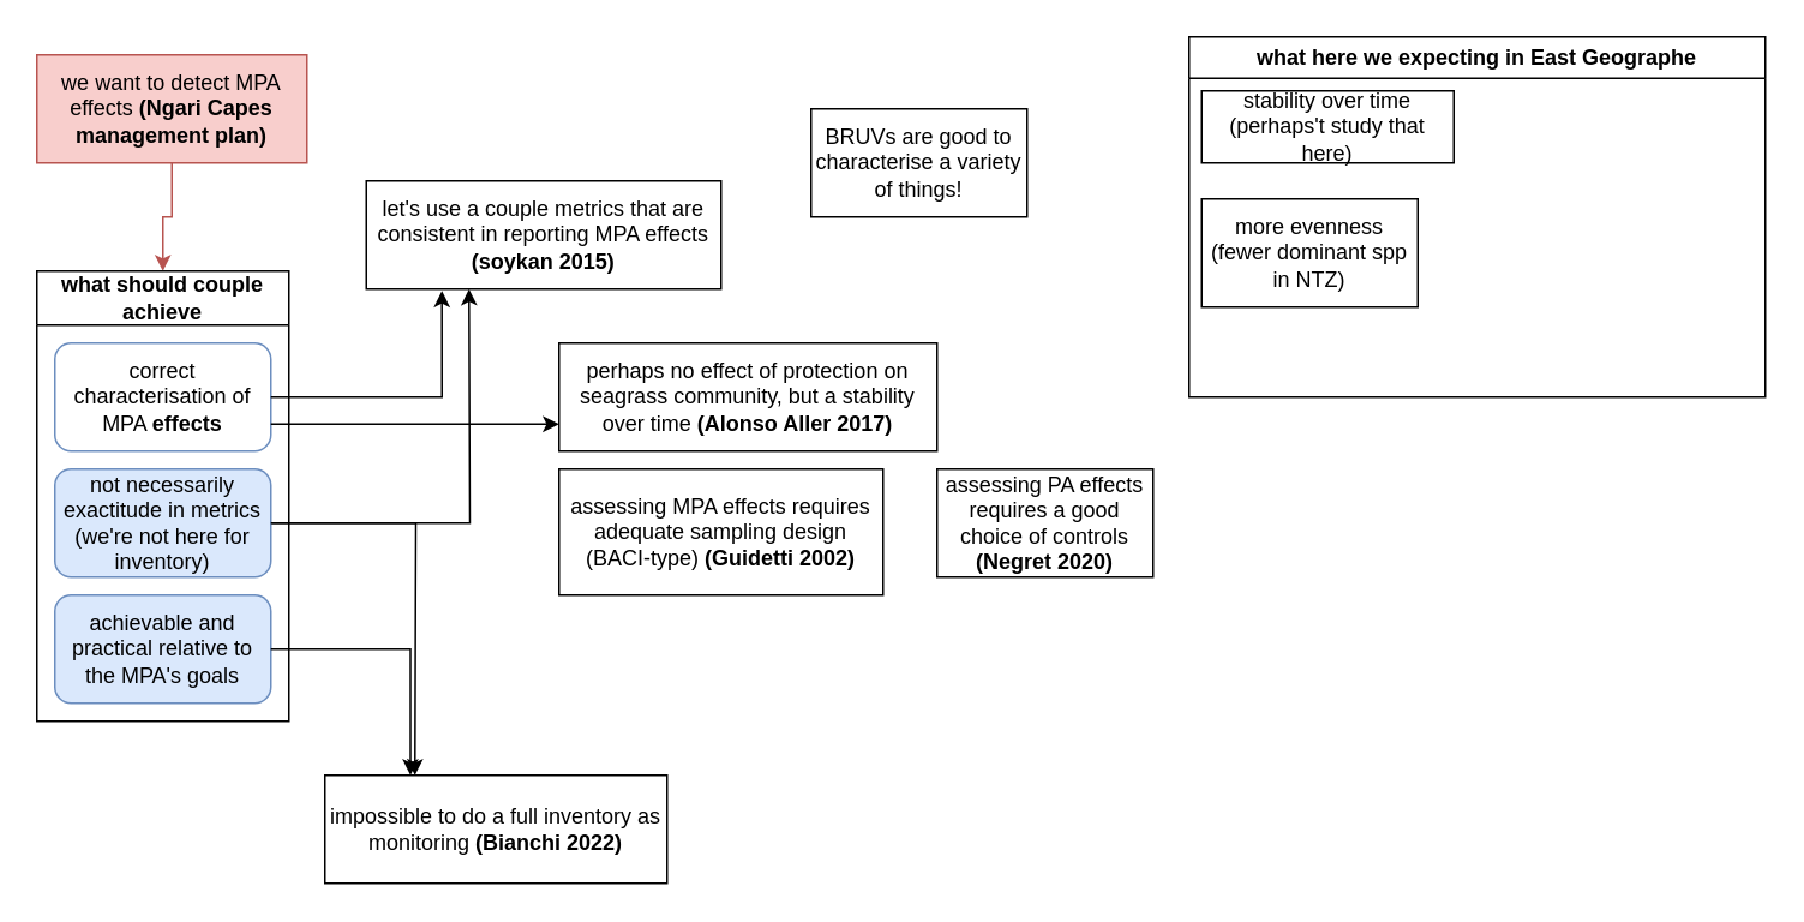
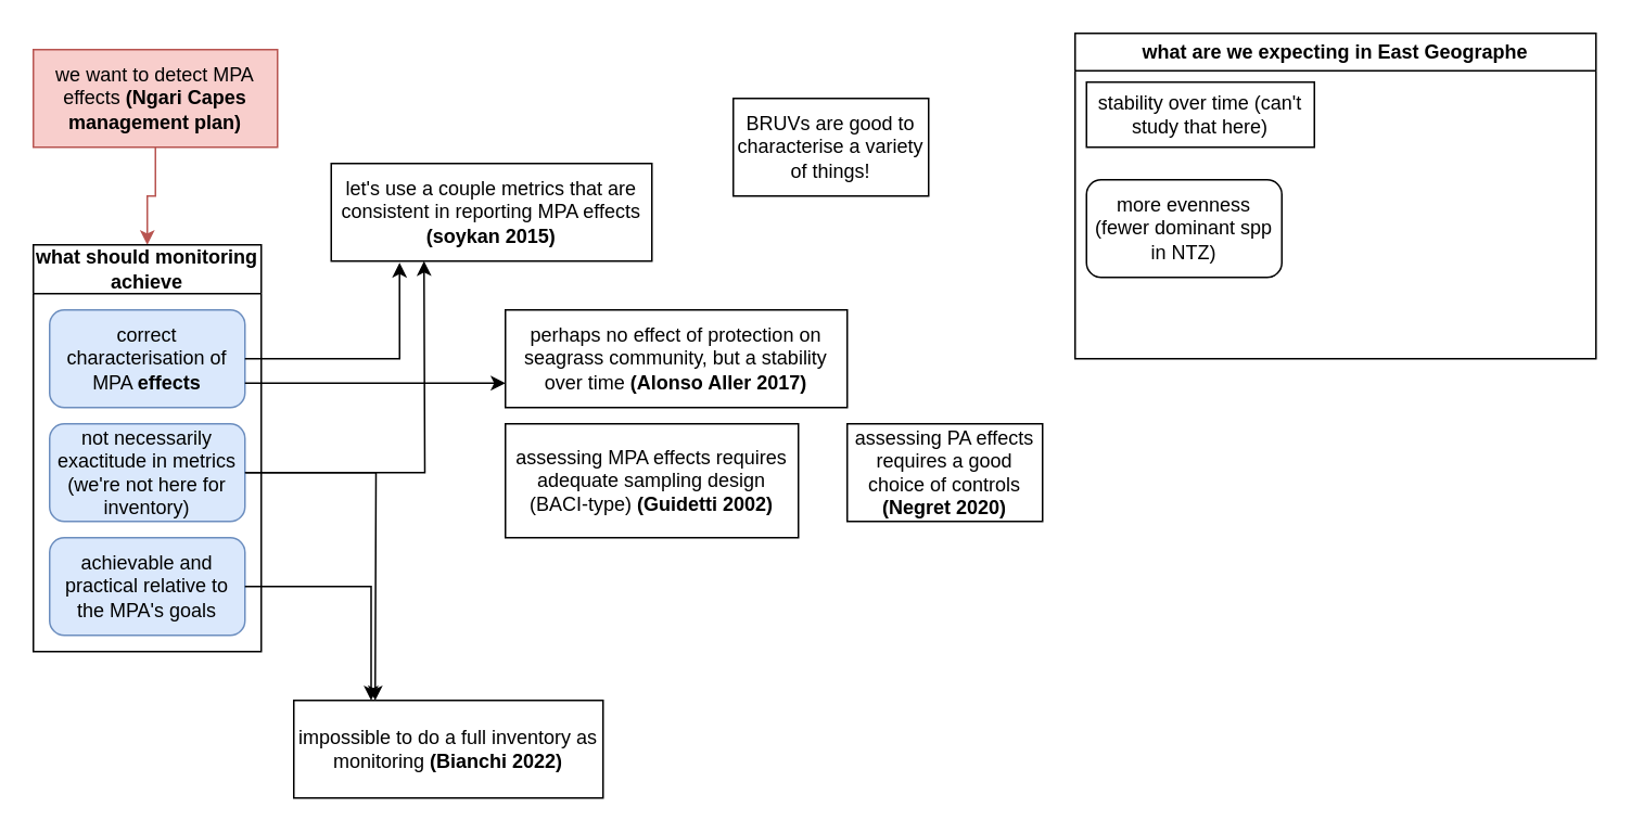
- <mxCell id="10" value="what here we expecting in East Geographe" style="swimlane;whiteSpace=wrap;html=1;" vertex="1" parent="1"><mxGeometry x="660" y="20" width="320" height="200" as="geometry" /></mxCell>
+ <mxCell id="10" value="what are we expecting in East Geographe" style="swimlane;whiteSpace=wrap;html=1;" vertex="1" parent="1"><mxGeometry x="660" y="20" width="320" height="200" as="geometry" /></mxCell>
- <mxCell id="11" value="stability over time (perhaps't study that here)" style="whiteSpace=wrap;html=1;" vertex="1" parent="10"><mxGeometry x="7" y="30" width="140" height="40" as="geometry" /></mxCell>
+ <mxCell id="11" value="stability over time (can't study that here)" style="whiteSpace=wrap;html=1;" vertex="1" parent="10"><mxGeometry x="7" y="30" width="140" height="40" as="geometry" /></mxCell>
- <mxCell id="12" value="more evenness (fewer dominant spp in NTZ)" style="whiteSpace=wrap;html=1;" vertex="1" parent="10"><mxGeometry x="7" y="90" width="120" height="60" as="geometry" /></mxCell>
+ <mxCell id="12" value="more evenness (fewer dominant spp in NTZ)" style="whiteSpace=wrap;html=1;rounded=1;" vertex="1" parent="10"><mxGeometry x="7" y="90" width="120" height="60" as="geometry" /></mxCell>
- <mxCell id="13" value="what should couple achieve" style="swimlane;whiteSpace=wrap;html=1;startSize=30;" vertex="1" parent="1"><mxGeometry x="20" y="150" width="140" height="250" as="geometry" /></mxCell>
+ <mxCell id="13" value="what should monitoring achieve" style="swimlane;whiteSpace=wrap;html=1;startSize=30;" vertex="1" parent="1"><mxGeometry x="20" y="150" width="140" height="250" as="geometry" /></mxCell>
- <mxCell id="14" value="correct characterisation of MPA &lt;b&gt;effects&lt;/b&gt;" style="rounded=1;whiteSpace=wrap;html=1;fillColor=#ffffff;strokeColor=#6c8ebf;" vertex="1" parent="13"><mxGeometry x="10" y="40" width="120" height="60" as="geometry" /></mxCell>
+ <mxCell id="14" value="correct characterisation of MPA &lt;b&gt;effects&lt;/b&gt;" style="rounded=1;whiteSpace=wrap;html=1;fillColor=#dae8fc;strokeColor=#6c8ebf;" vertex="1" parent="13"><mxGeometry x="10" y="40" width="120" height="60" as="geometry" /></mxCell>
